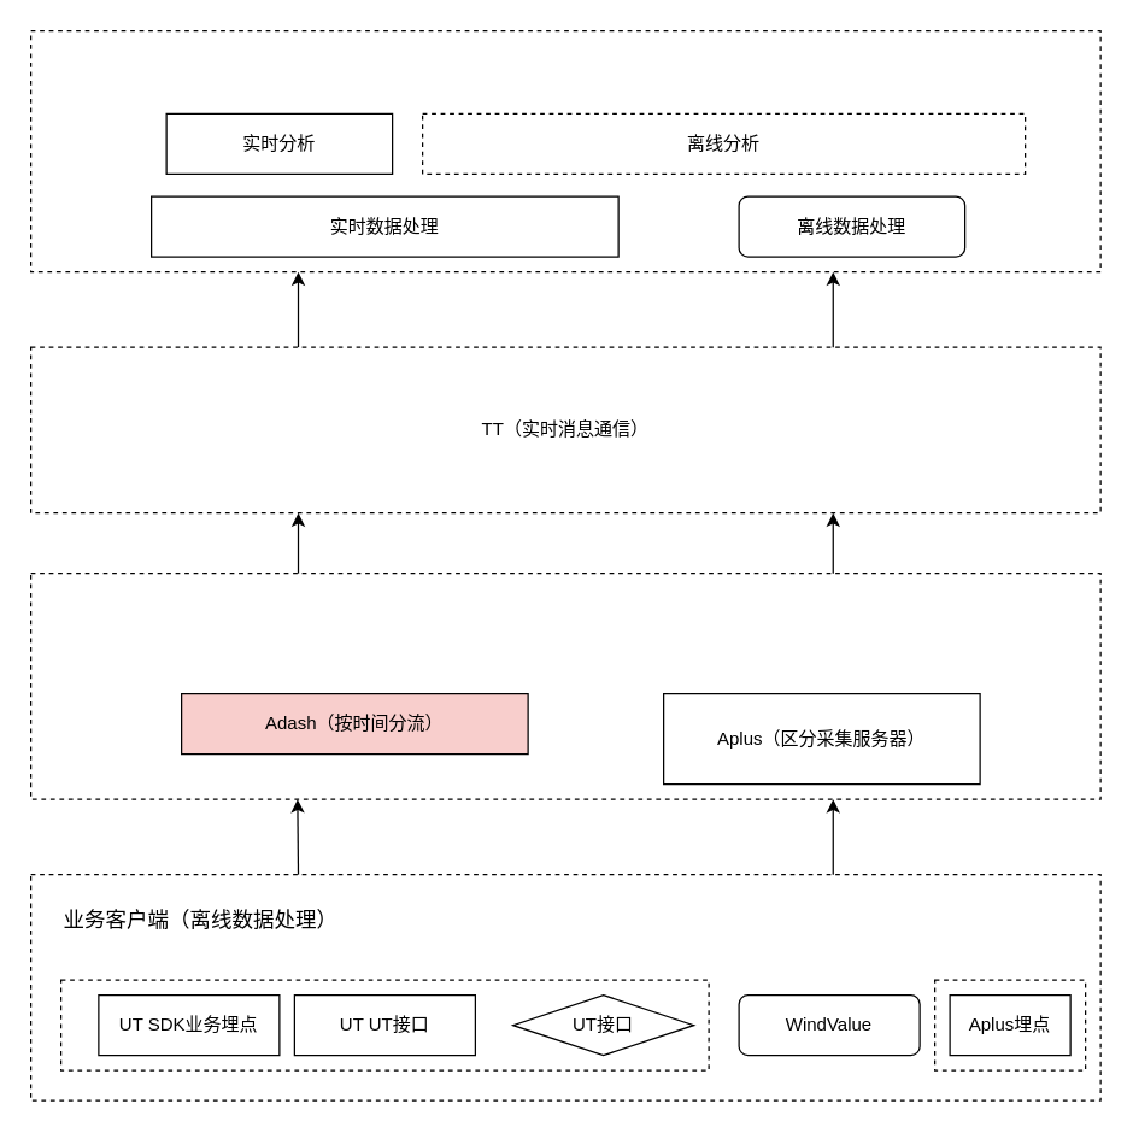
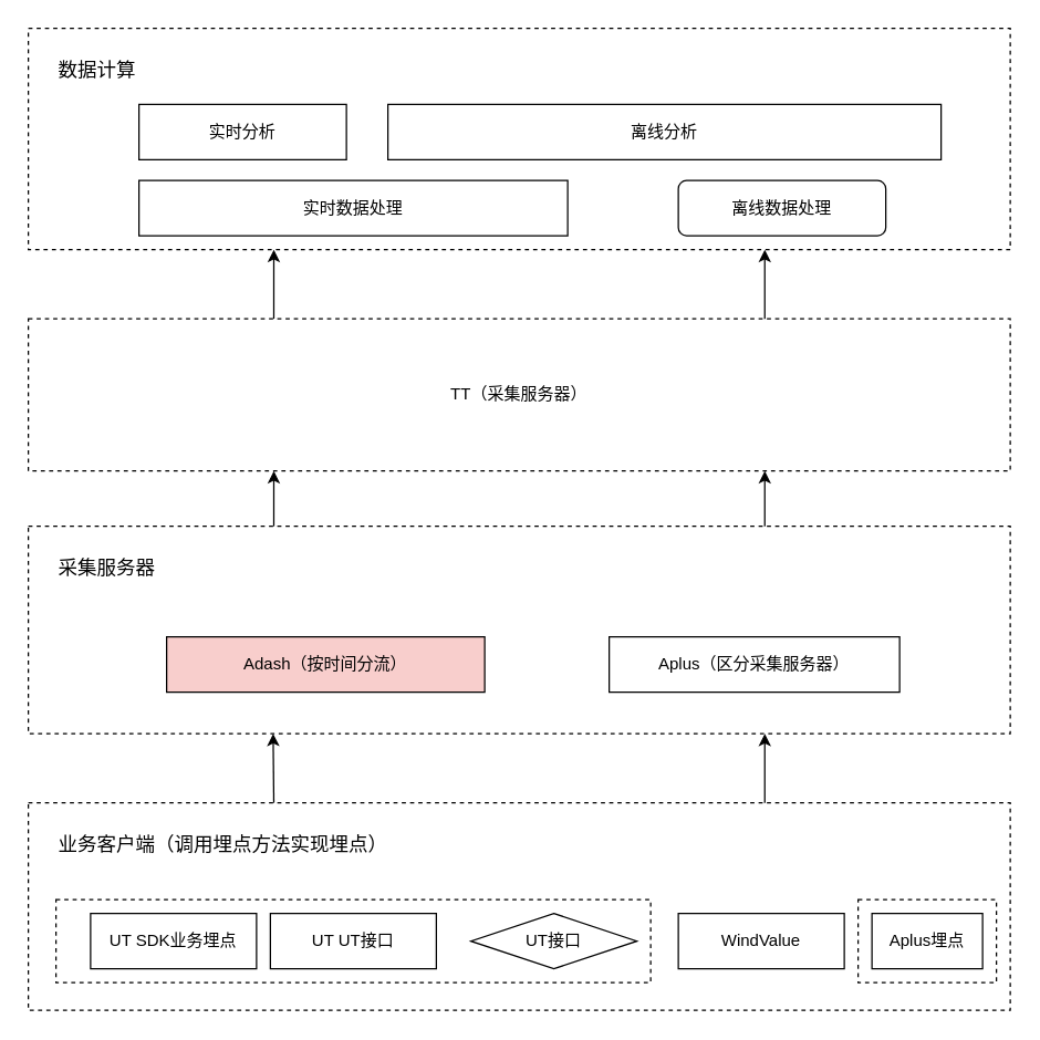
+ <mxCell id="19" value="&lt;font style=&quot;font-size: 14px&quot;&gt;数据计算&lt;/font&gt;" style="text;html=1;strokeColor=none;fillColor=none;align=left;verticalAlign=middle;whiteSpace=wrap;rounded=0;" vertex="1" parent="1"><mxGeometry x="40" y="40" width="250" height="20" as="geometry" /></mxCell>
- <mxCell id="17" value="实时分析" style="rounded=0;whiteSpace=wrap;html=1;" vertex="1" parent="1"><mxGeometry x="110" y="75" width="150" height="40" as="geometry" /></mxCell>
+ <mxCell id="17" value="实时分析" style="rounded=0;whiteSpace=wrap;html=1;" vertex="1" parent="1"><mxGeometry x="100" y="75" width="150" height="40" as="geometry" /></mxCell>
- <mxCell id="18" value="离线分析" style="rounded=0;whiteSpace=wrap;html=1;dashed=1;" vertex="1" parent="1"><mxGeometry x="280" y="75" width="400" height="40" as="geometry" /></mxCell>
+ <mxCell id="18" value="离线分析" style="rounded=0;whiteSpace=wrap;html=1;" vertex="1" parent="1"><mxGeometry x="280" y="75" width="400" height="40" as="geometry" /></mxCell>
- <mxCell id="15" value="TT（实时消息通信）" style="rounded=0;whiteSpace=wrap;html=1;dashed=1;" vertex="1" parent="1"><mxGeometry x="20" y="230" width="710" height="110" as="geometry" /></mxCell>
+ <mxCell id="15" value="TT（采集服务器）" style="rounded=0;whiteSpace=wrap;html=1;dashed=1;" vertex="1" parent="1"><mxGeometry x="20" y="230" width="710" height="110" as="geometry" /></mxCell>
+ <mxCell id="14" value="&lt;font style=&quot;font-size: 14px&quot;&gt;采集服务器&lt;/font&gt;" style="text;html=1;strokeColor=none;fillColor=none;align=left;verticalAlign=middle;whiteSpace=wrap;rounded=0;" vertex="1" parent="1"><mxGeometry x="40" y="400" width="250" height="20" as="geometry" /></mxCell>
- <mxCell id="13" value="Aplus（区分采集服务器）" style="rounded=0;whiteSpace=wrap;html=1;" vertex="1" parent="1"><mxGeometry x="440" y="460" width="210" height="60" as="geometry" /></mxCell>
+ <mxCell id="13" value="Aplus（区分采集服务器）" style="rounded=0;whiteSpace=wrap;html=1;" vertex="1" parent="1"><mxGeometry x="440" y="460" width="210" height="40" as="geometry" /></mxCell>
- <mxCell id="10" value="&lt;font style=&quot;font-size: 14px&quot;&gt;业务客户端（离线数据处理）&lt;/font&gt;" style="text;html=1;strokeColor=none;fillColor=none;align=left;verticalAlign=middle;whiteSpace=wrap;rounded=0;" vertex="1" parent="1"><mxGeometry x="40" y="600" width="250" height="20" as="geometry" /></mxCell>
+ <mxCell id="10" value="&lt;font style=&quot;font-size: 14px&quot;&gt;业务客户端（调用埋点方法实现埋点）&lt;/font&gt;" style="text;html=1;strokeColor=none;fillColor=none;align=left;verticalAlign=middle;whiteSpace=wrap;rounded=0;" vertex="1" parent="1"><mxGeometry x="40" y="600" width="250" height="20" as="geometry" /></mxCell>
- <mxCell id="7" value="WindValue" style="whiteSpace=wrap;html=1;rounded=1;" vertex="1" parent="1"><mxGeometry x="490" y="660" width="120" height="40" as="geometry" /></mxCell>
+ <mxCell id="7" value="WindValue" style="rounded=0;whiteSpace=wrap;html=1;" vertex="1" parent="1"><mxGeometry x="490" y="660" width="120" height="40" as="geometry" /></mxCell>
